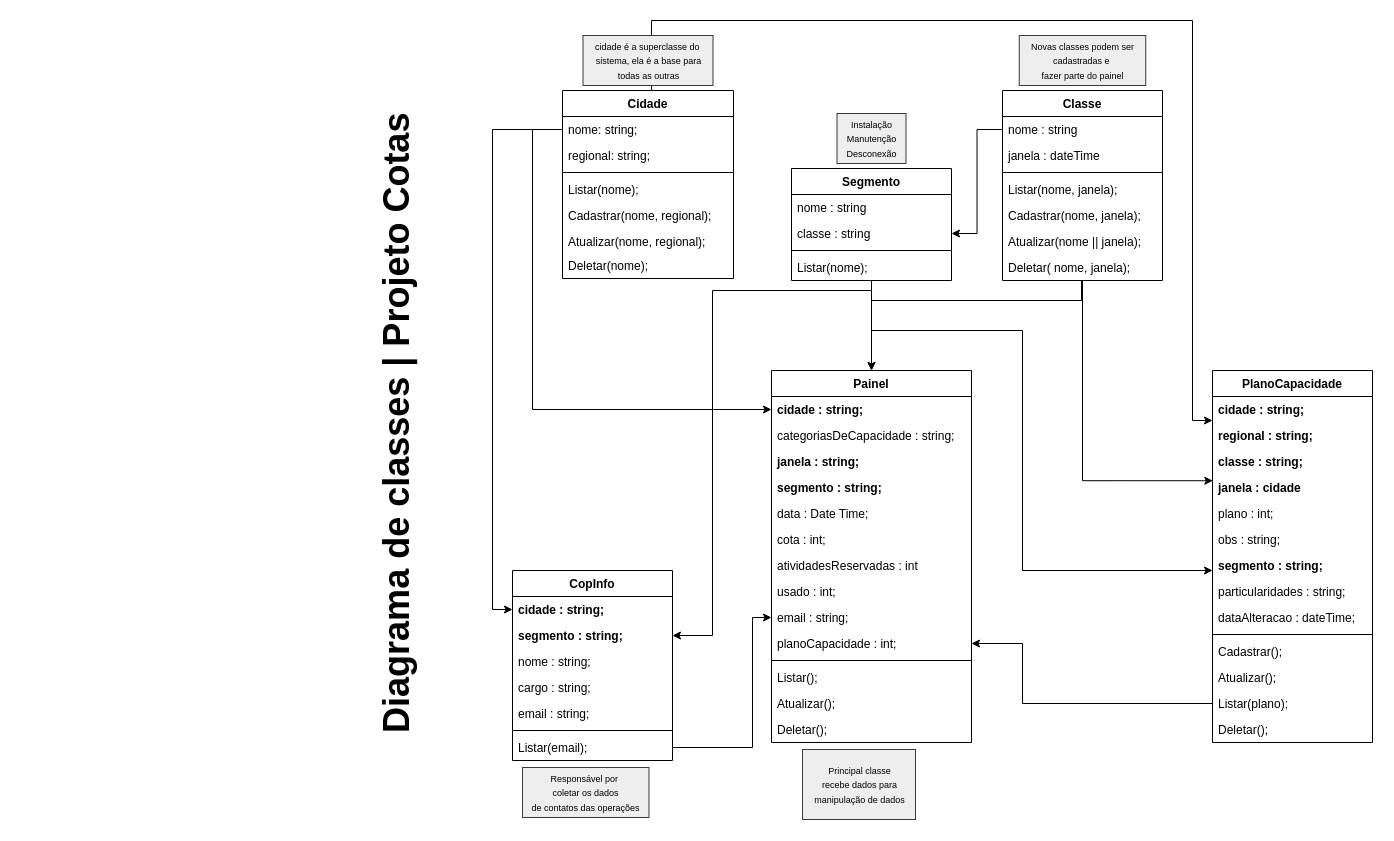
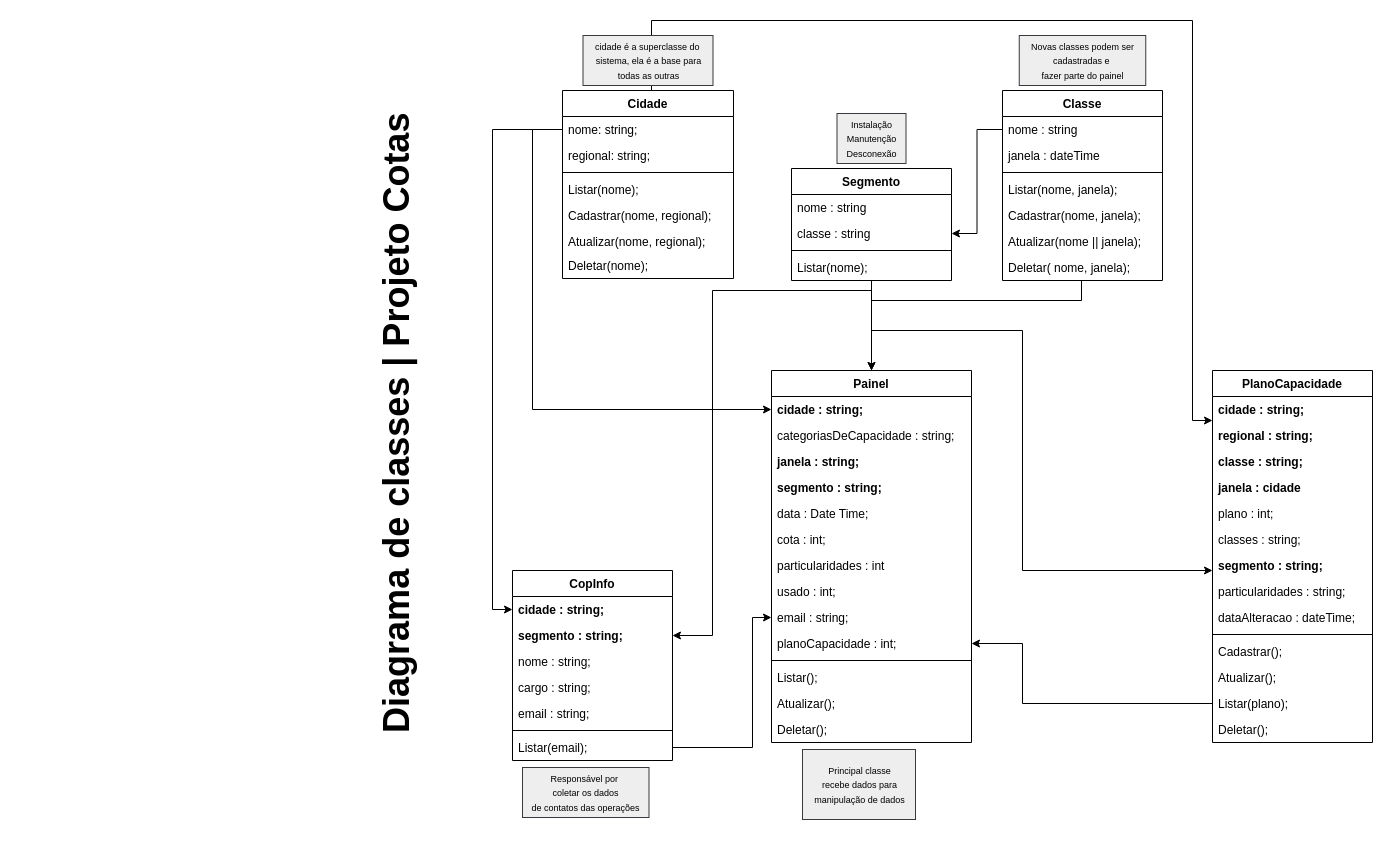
- <mxCell id="32" style="edgeStyle=orthogonalEdgeStyle;rounded=0;orthogonalLoop=1;jettySize=auto;html=1;entryX=0.002;entryY=0.24;entryDx=0;entryDy=0;entryPerimeter=0;fontSize=9;fontColor=#FF9933;" edge="1" parent="1" source="33" target="48"><mxGeometry relative="1" as="geometry"><Array as="points"><mxPoint x="1082" y="480" /></Array></mxGeometry></mxCell>
- <mxCell id="50" value="obs : string;" style="text;align=left;verticalAlign=top;spacingLeft=4;spacingRight=4;overflow=hidden;rotatable=0;points=[[0,0.5],[1,0.5]];portConstraint=eastwest;fillStyle=cross-hatch;fontSize=12;" vertex="1" parent="44"><mxGeometry y="156" width="160" height="26" as="geometry" /></mxCell>
+ <mxCell id="50" value="classes : string;" style="text;align=left;verticalAlign=top;spacingLeft=4;spacingRight=4;overflow=hidden;rotatable=0;points=[[0,0.5],[1,0.5]];portConstraint=eastwest;fillStyle=cross-hatch;fontSize=12;" vertex="1" parent="44"><mxGeometry y="156" width="160" height="26" as="geometry" /></mxCell>
- <mxCell id="18" value="atividadesReservadas : int" style="text;strokeColor=none;fillColor=none;align=left;verticalAlign=top;spacingLeft=4;spacingRight=4;overflow=hidden;rotatable=0;points=[[0,0.5],[1,0.5]];portConstraint=eastwest;" vertex="1" parent="11"><mxGeometry y="182" width="200" height="26" as="geometry" /></mxCell>
+ <mxCell id="18" value="particularidades : int" style="text;strokeColor=none;fillColor=none;align=left;verticalAlign=top;spacingLeft=4;spacingRight=4;overflow=hidden;rotatable=0;points=[[0,0.5],[1,0.5]];portConstraint=eastwest;" vertex="1" parent="11"><mxGeometry y="182" width="200" height="26" as="geometry" /></mxCell>
